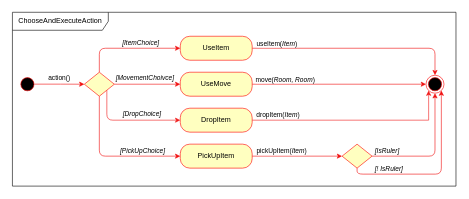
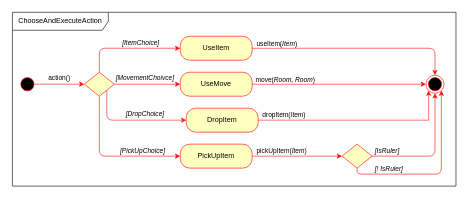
- <mxCell id="32" value="DropItem" style="rounded=1;whiteSpace=wrap;html=1;arcSize=40;fontColor=#000000;fillColor=#ffffc0;strokeColor=#ff0000;" parent="1" vertex="1"><mxGeometry x="300" y="180" width="120" height="40" as="geometry" /></mxCell>
+ <mxCell id="32" value="DropItem" style="rounded=1;whiteSpace=wrap;html=1;arcSize=40;fontColor=#000000;fillColor=#ffffc0;strokeColor=#ff0000;" parent="1" vertex="1"><mxGeometry x="310" y="180" width="120" height="40" as="geometry" /></mxCell>
